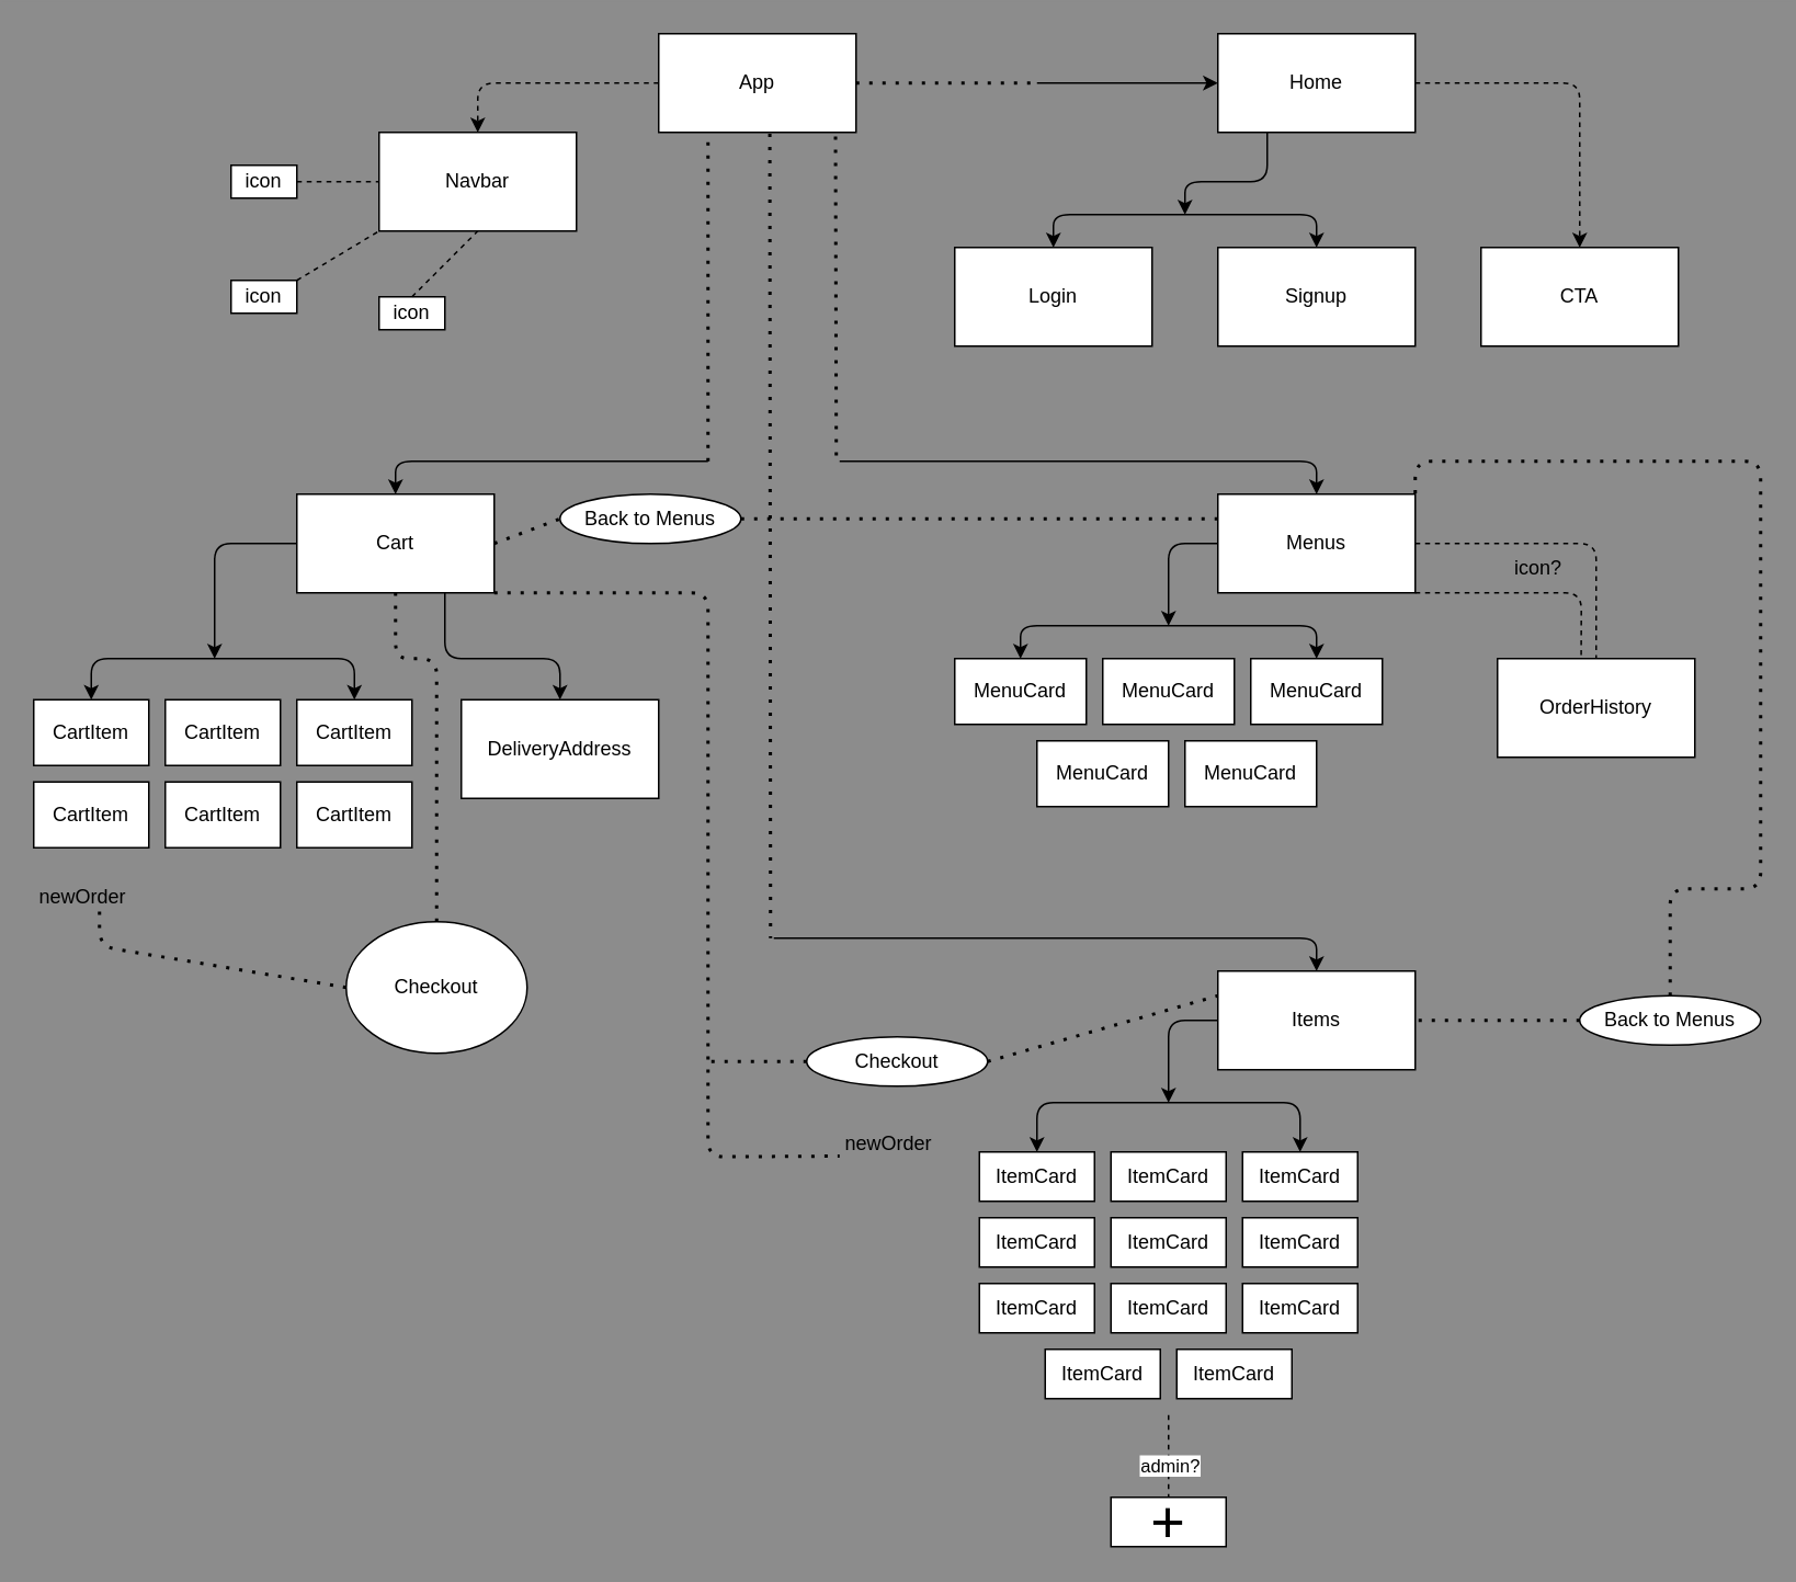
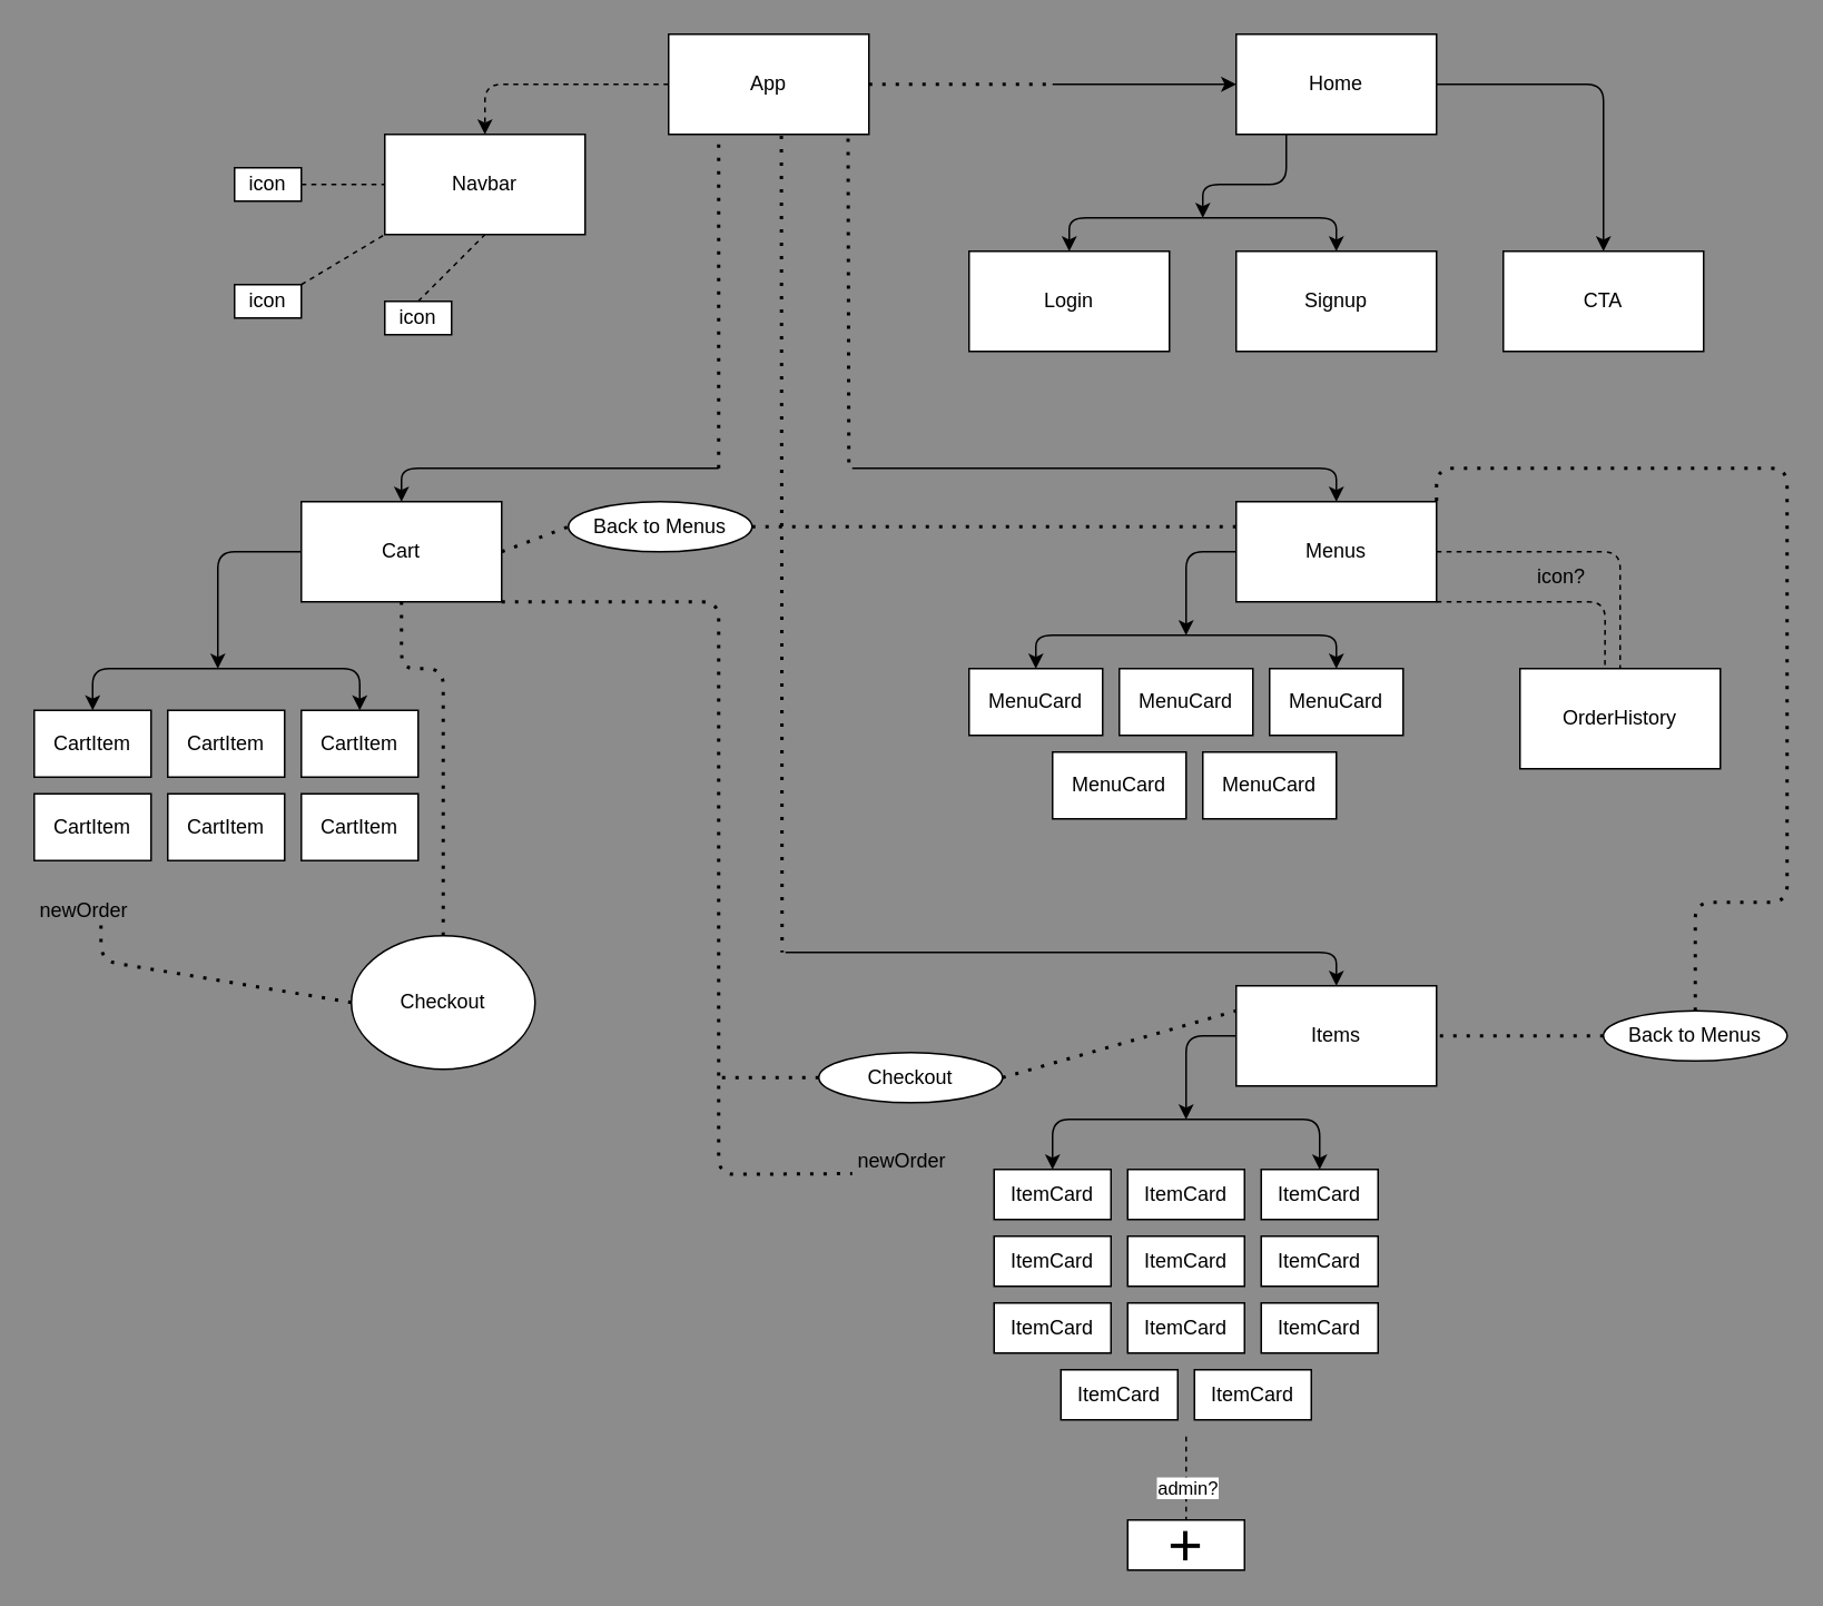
- <mxCell id="8" value="" style="endArrow=classic;html=1;exitX=1;exitY=0.5;exitDx=0;exitDy=0;entryX=0.5;entryY=0;entryDx=0;entryDy=0;dashed=1;" parent="1" source="6" target="5" edge="1"><mxGeometry width="50" height="50" relative="1" as="geometry"><mxPoint x="770" y="70" as="sourcePoint" /><mxPoint x="820" y="20" as="targetPoint" /><Array as="points"><mxPoint x="960" y="50" /></Array></mxGeometry></mxCell>
+ <mxCell id="8" value="" style="endArrow=classic;html=1;exitX=1;exitY=0.5;exitDx=0;exitDy=0;entryX=0.5;entryY=0;entryDx=0;entryDy=0;" parent="1" source="6" target="5" edge="1"><mxGeometry width="50" height="50" relative="1" as="geometry"><mxPoint x="770" y="70" as="sourcePoint" /><mxPoint x="820" y="20" as="targetPoint" /><Array as="points"><mxPoint x="960" y="50" /></Array></mxGeometry></mxCell>
- <mxCell id="67" value="" style="endArrow=classic;html=1;exitX=0.75;exitY=1;exitDx=0;exitDy=0;entryX=0.5;entryY=0;entryDx=0;entryDy=0;" parent="1" source="55" target="66" edge="1"><mxGeometry width="50" height="50" relative="1" as="geometry"><mxPoint x="220" y="570" as="sourcePoint" /><mxPoint x="270" y="520" as="targetPoint" /><Array as="points"><mxPoint x="270" y="400" /><mxPoint x="340" y="400" /></Array></mxGeometry></mxCell>
- <mxCell id="66" value="DeliveryAddress" style="rounded=0;whiteSpace=wrap;html=1;" parent="1" vertex="1"><mxGeometry x="280" y="425" width="120" height="60" as="geometry" /></mxCell>
